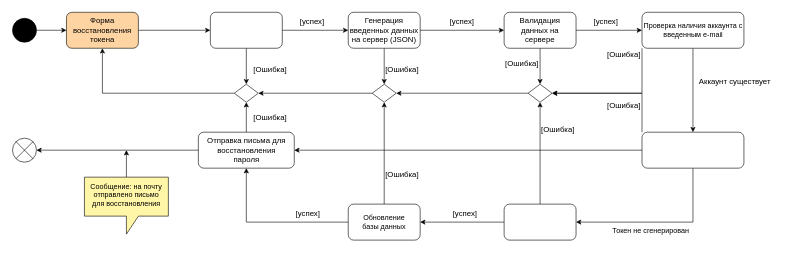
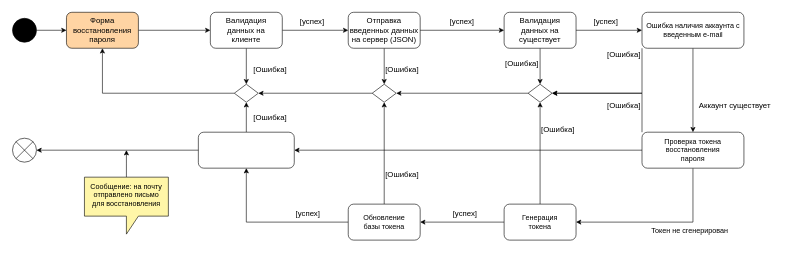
- <mxCell id="6" value="Форма восстановления токена" style="text;strokeColor=none;align=center;fillColor=none;html=1;verticalAlign=middle;whiteSpace=wrap;rounded=0;fontSize=13;" vertex="1" parent="1"><mxGeometry x="120" y="20" width="100" height="60" as="geometry" /></mxCell>
+ <mxCell id="6" value="Форма восстановления пароля" style="text;strokeColor=none;align=center;fillColor=none;html=1;verticalAlign=middle;whiteSpace=wrap;rounded=0;fontSize=13;" vertex="1" parent="1"><mxGeometry x="120" y="20" width="100" height="60" as="geometry" /></mxCell>
+ <mxCell id="12" value="Валидация данных на клиенте" style="text;strokeColor=none;align=center;fillColor=none;html=1;verticalAlign=middle;whiteSpace=wrap;rounded=0;fontSize=13;" vertex="1" parent="1"><mxGeometry x="360" y="25" width="100" height="50" as="geometry" /></mxCell>
- <mxCell id="21" value="Генерация введенных данных на сервер (JSON)" style="text;strokeColor=none;align=center;fillColor=none;html=1;verticalAlign=middle;whiteSpace=wrap;rounded=0;fontSize=13;" vertex="1" parent="1"><mxGeometry x="580" y="25" width="120" height="50" as="geometry" /></mxCell>
+ <mxCell id="21" value="Отправка введенных данных на сервер (JSON)" style="text;strokeColor=none;align=center;fillColor=none;html=1;verticalAlign=middle;whiteSpace=wrap;rounded=0;fontSize=13;" vertex="1" parent="1"><mxGeometry x="580" y="25" width="120" height="50" as="geometry" /></mxCell>
- <mxCell id="29" value="Валидация данных на сервере" style="text;strokeColor=none;align=center;fillColor=none;html=1;verticalAlign=middle;whiteSpace=wrap;rounded=0;fontSize=13;" vertex="1" parent="1"><mxGeometry x="845" y="25" width="110" height="50" as="geometry" /></mxCell>
+ <mxCell id="29" value="Валидация данных на существует" style="text;strokeColor=none;align=center;fillColor=none;html=1;verticalAlign=middle;whiteSpace=wrap;rounded=0;fontSize=13;" vertex="1" parent="1"><mxGeometry x="845" y="25" width="110" height="50" as="geometry" /></mxCell>
- <mxCell id="35" value="Проверка наличия аккаунта с введенным e-mail" style="text;strokeColor=none;align=center;fillColor=none;html=1;verticalAlign=middle;whiteSpace=wrap;rounded=0;" vertex="1" parent="1"><mxGeometry x="1062.5" y="30" width="185" height="40" as="geometry" /></mxCell>
+ <mxCell id="35" value="Ошибка наличия аккаунта с введенным e-mail" style="text;strokeColor=none;align=center;fillColor=none;html=1;verticalAlign=middle;whiteSpace=wrap;rounded=0;" vertex="1" parent="1"><mxGeometry x="1062.5" y="30" width="185" height="40" as="geometry" /></mxCell>
- <mxCell id="39" value="Аккаунт существует" style="text;strokeColor=none;align=center;fillColor=none;html=1;verticalAlign=middle;whiteSpace=wrap;rounded=0;fontSize=13;" vertex="1" parent="1"><mxGeometry x="1160" y="120" width="130" height="30" as="geometry" /></mxCell>
+ <mxCell id="39" value="Аккаунт существует" style="text;strokeColor=none;align=center;fillColor=none;html=1;verticalAlign=middle;whiteSpace=wrap;rounded=0;fontSize=13;" vertex="1" parent="1"><mxGeometry x="1160" y="160" width="130" height="30" as="geometry" /></mxCell>
- <mxCell id="49" value="Отправка письма для восстановления пароля" style="text;strokeColor=none;align=center;fillColor=none;html=1;verticalAlign=middle;whiteSpace=wrap;rounded=0;fontSize=13;" vertex="1" parent="1"><mxGeometry x="337.5" y="230" width="145" height="40" as="geometry" /></mxCell>
+ <mxCell id="40" value="Проверка токена восстановления пароля" style="text;strokeColor=none;align=center;fillColor=none;html=1;verticalAlign=middle;whiteSpace=wrap;rounded=0;" vertex="1" parent="1"><mxGeometry x="1090" y="225" width="130" height="50" as="geometry" /></mxCell>
- <mxCell id="61" value="Обновление базы данных" style="text;strokeColor=none;align=center;fillColor=none;html=1;verticalAlign=middle;whiteSpace=wrap;rounded=0;" vertex="1" parent="1"><mxGeometry x="595" y="350" width="90" height="40" as="geometry" /></mxCell>
+ <mxCell id="61" value="Обновление базы токена" style="text;strokeColor=none;align=center;fillColor=none;html=1;verticalAlign=middle;whiteSpace=wrap;rounded=0;" vertex="1" parent="1"><mxGeometry x="595" y="350" width="90" height="40" as="geometry" /></mxCell>
+ <mxCell id="57" value="Генерация токена" style="text;strokeColor=none;align=center;fillColor=none;html=1;verticalAlign=middle;whiteSpace=wrap;rounded=0;" vertex="1" parent="1"><mxGeometry x="850" y="350" width="100" height="40" as="geometry" /></mxCell>
- <mxCell id="56" value="Токен не сгенерирован" style="text;strokeColor=none;align=center;fillColor=none;html=1;verticalAlign=middle;whiteSpace=wrap;rounded=0;" vertex="1" parent="1"><mxGeometry x="990" y="370" width="190" height="30" as="geometry" /></mxCell>
+ <mxCell id="56" value="Токен не сгенерирован" style="text;strokeColor=none;align=center;fillColor=none;html=1;verticalAlign=middle;whiteSpace=wrap;rounded=0;" vertex="1" parent="1"><mxGeometry x="1055" y="370" width="190" height="30" as="geometry" /></mxCell>
